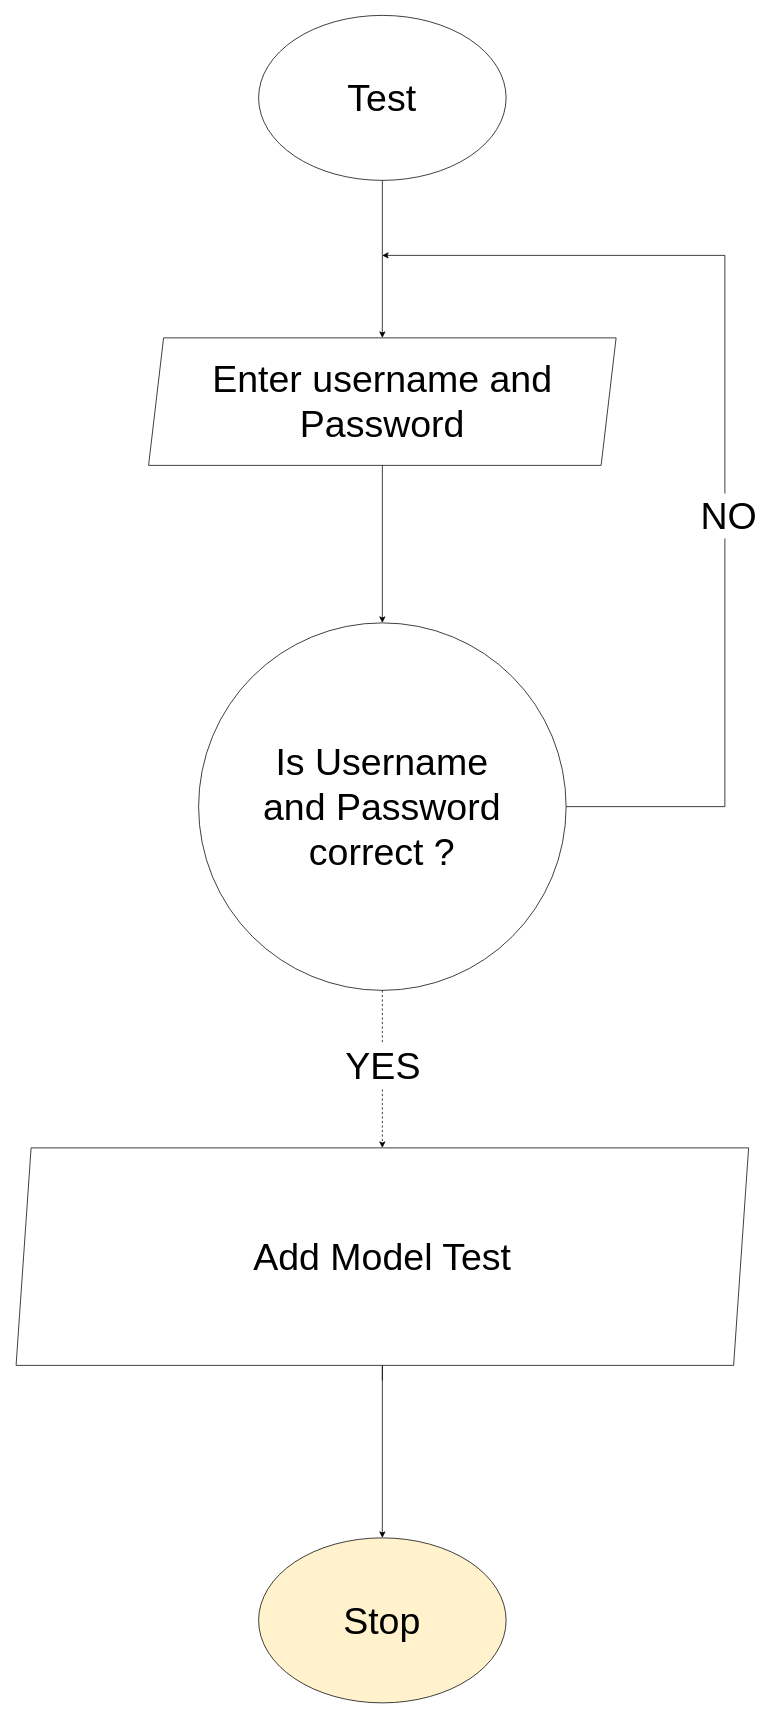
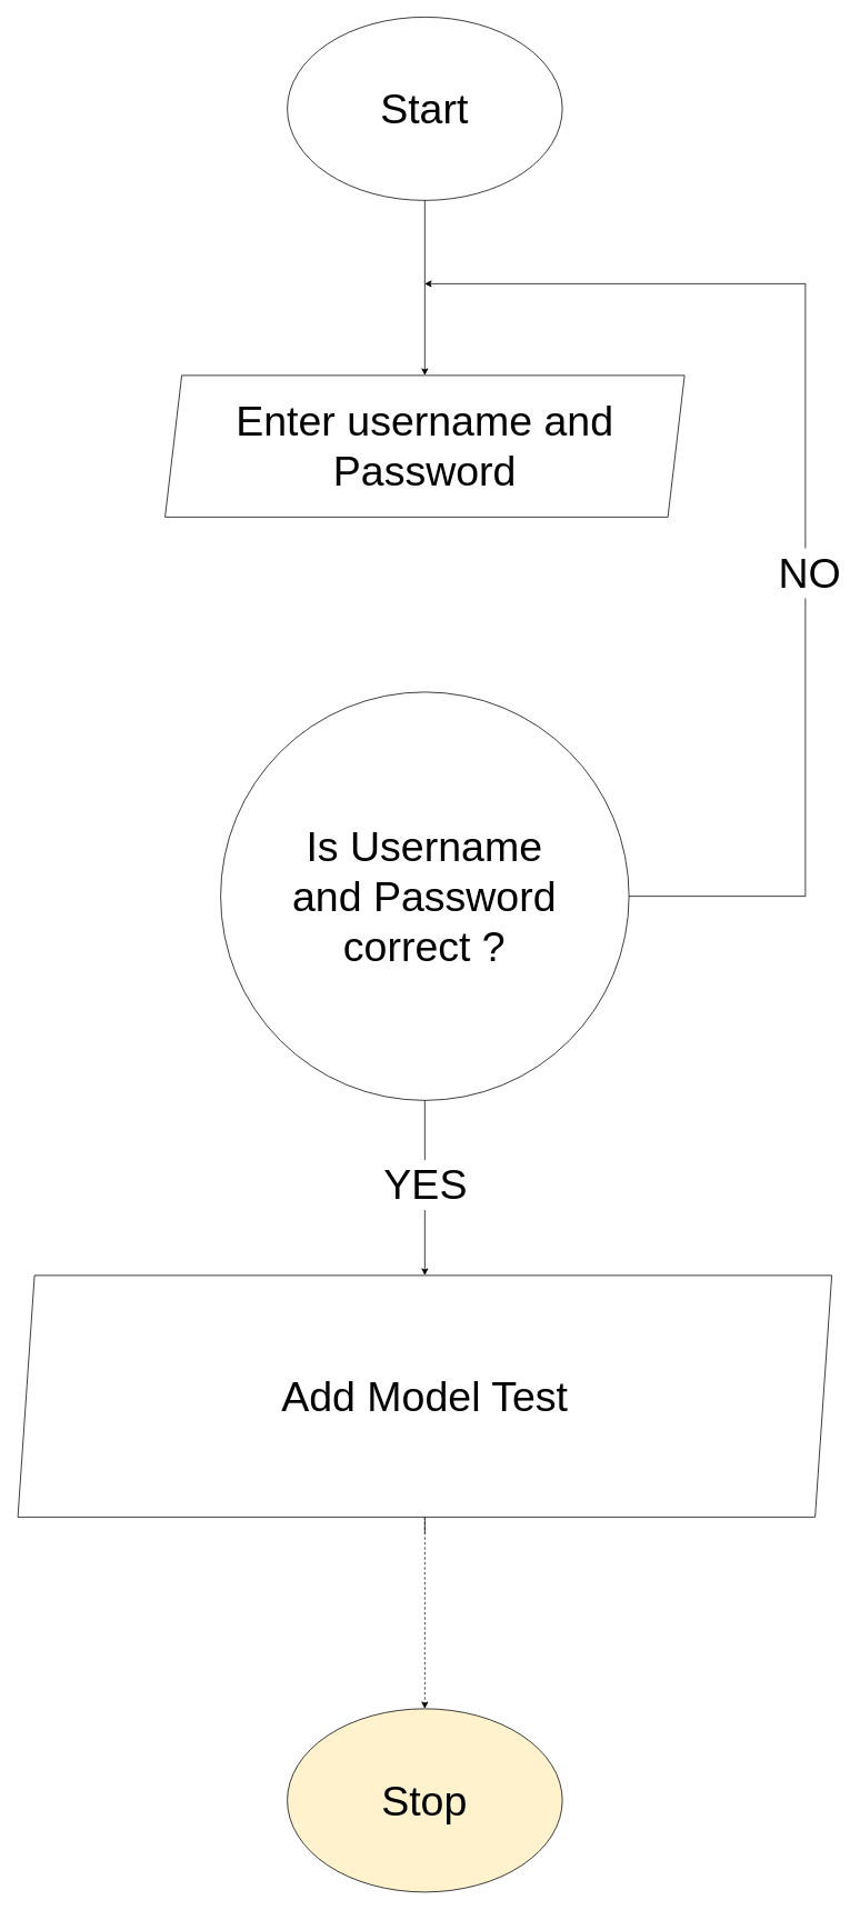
- <mxCell id="2" value="&lt;font style=&quot;font-size: 50px;&quot;&gt;Test&lt;/font&gt;" style="ellipse;whiteSpace=wrap;html=1;" vertex="1" parent="1"><mxGeometry x="344.3" y="20" width="330.01" height="220" as="geometry" /></mxCell>
+ <mxCell id="2" value="&lt;font style=&quot;font-size: 50px;&quot;&gt;Start&lt;/font&gt;" style="ellipse;whiteSpace=wrap;html=1;" vertex="1" parent="1"><mxGeometry x="344.3" y="20" width="330.01" height="220" as="geometry" /></mxCell>
- <mxCell id="5" value="" style="endArrow=classic;html=1;rounded=0;exitX=0.5;exitY=1;exitDx=0;exitDy=0;entryX=0.5;entryY=0;entryDx=0;entryDy=0;" edge="1" parent="1" source="4" target="6"><mxGeometry width="50" height="50" relative="1" as="geometry"><mxPoint x="508.68" y="550" as="sourcePoint" /><mxPoint x="508.68" y="760" as="targetPoint" /></mxGeometry></mxCell>
- <mxCell id="7" value="" style="endArrow=classic;html=1;rounded=0;exitX=0.5;exitY=1;exitDx=0;exitDy=0;entryX=0.5;entryY=0;entryDx=0;entryDy=0;dashed=1;" edge="1" parent="1" source="6" target="13"><mxGeometry width="50" height="50" relative="1" as="geometry"><mxPoint x="509.08" y="1020" as="sourcePoint" /><mxPoint x="509.3" y="1530" as="targetPoint" /></mxGeometry></mxCell>
+ <mxCell id="7" value="" style="endArrow=classic;html=1;rounded=0;exitX=0.5;exitY=1;exitDx=0;exitDy=0;entryX=0.5;entryY=0;entryDx=0;entryDy=0;" edge="1" parent="1" source="6" target="13"><mxGeometry width="50" height="50" relative="1" as="geometry"><mxPoint x="509.08" y="1020" as="sourcePoint" /><mxPoint x="509.3" y="1530" as="targetPoint" /></mxGeometry></mxCell>
- <mxCell id="11" value="" style="endArrow=classic;html=1;rounded=0;exitX=0.5;exitY=1;exitDx=0;exitDy=0;entryX=0.5;entryY=0;entryDx=0;entryDy=0;" edge="1" parent="1" source="13" target="14"><mxGeometry width="50" height="50" relative="1" as="geometry"><mxPoint x="509.3" y="1840" as="sourcePoint" /><mxPoint x="509.3" y="2050" as="targetPoint" /></mxGeometry></mxCell>
+ <mxCell id="11" value="" style="endArrow=classic;html=1;rounded=0;exitX=0.5;exitY=1;exitDx=0;exitDy=0;entryX=0.5;entryY=0;entryDx=0;entryDy=0;dashed=1;" edge="1" parent="1" source="13" target="14"><mxGeometry width="50" height="50" relative="1" as="geometry"><mxPoint x="509.3" y="1840" as="sourcePoint" /><mxPoint x="509.3" y="2050" as="targetPoint" /></mxGeometry></mxCell>
